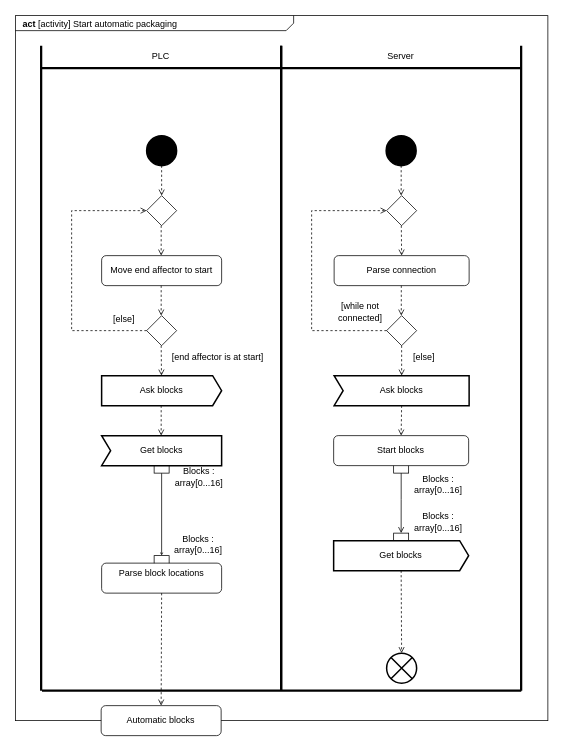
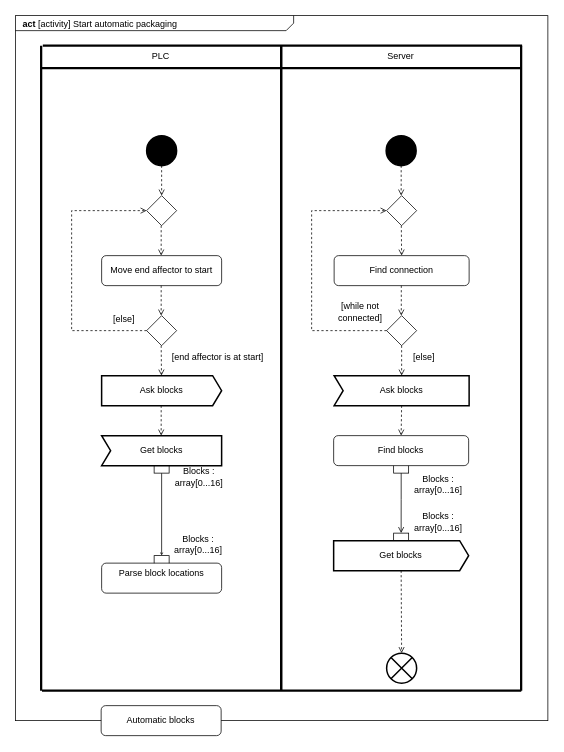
+ <mxCell id="21" value="" style="endArrow=none;html=1;rounded=0;exitX=0.007;exitY=0;exitDx=0;exitDy=0;exitPerimeter=0;strokeWidth=3;entryX=1.004;entryY=0;entryDx=0;entryDy=0;entryPerimeter=0;jumpSize=4;" parent="1" source="19" target="20" edge="1"><mxGeometry width="50" height="50" relative="1" as="geometry"><mxPoint x="264.36" y="-50" as="sourcePoint" /><mxPoint x="314.36" y="-100" as="targetPoint" /></mxGeometry></mxCell>
- <mxCell id="46" value="Parse connection" style="shape=rect;html=1;rounded=1;whiteSpace=wrap;align=center;" parent="45" vertex="1"><mxGeometry width="180" height="40" as="geometry" /></mxCell>
+ <mxCell id="46" value="Find connection" style="shape=rect;html=1;rounded=1;whiteSpace=wrap;align=center;" parent="45" vertex="1"><mxGeometry width="180" height="40" as="geometry" /></mxCell>
- <mxCell id="42" value="Start blocks" style="shape=rect;html=1;rounded=1;whiteSpace=wrap;align=center;" parent="39" vertex="1"><mxGeometry width="180" height="40" as="geometry" /></mxCell>
+ <mxCell id="42" value="Find blocks" style="shape=rect;html=1;rounded=1;whiteSpace=wrap;align=center;" parent="39" vertex="1"><mxGeometry width="180" height="40" as="geometry" /></mxCell>
- <mxCell id="31" value="" style="endArrow=open;html=1;rounded=0;dashed=1;endFill=0;entryX=0.5;entryY=0;entryDx=0;entryDy=0;exitX=0.5;exitY=1;exitDx=0;exitDy=0;" parent="1" source="29" target="6" edge="1"><mxGeometry width="50" height="50" relative="1" as="geometry"><mxPoint x="214" y="800" as="sourcePoint" /><mxPoint x="425" y="830" as="targetPoint" /><Array as="points" /></mxGeometry></mxCell>
